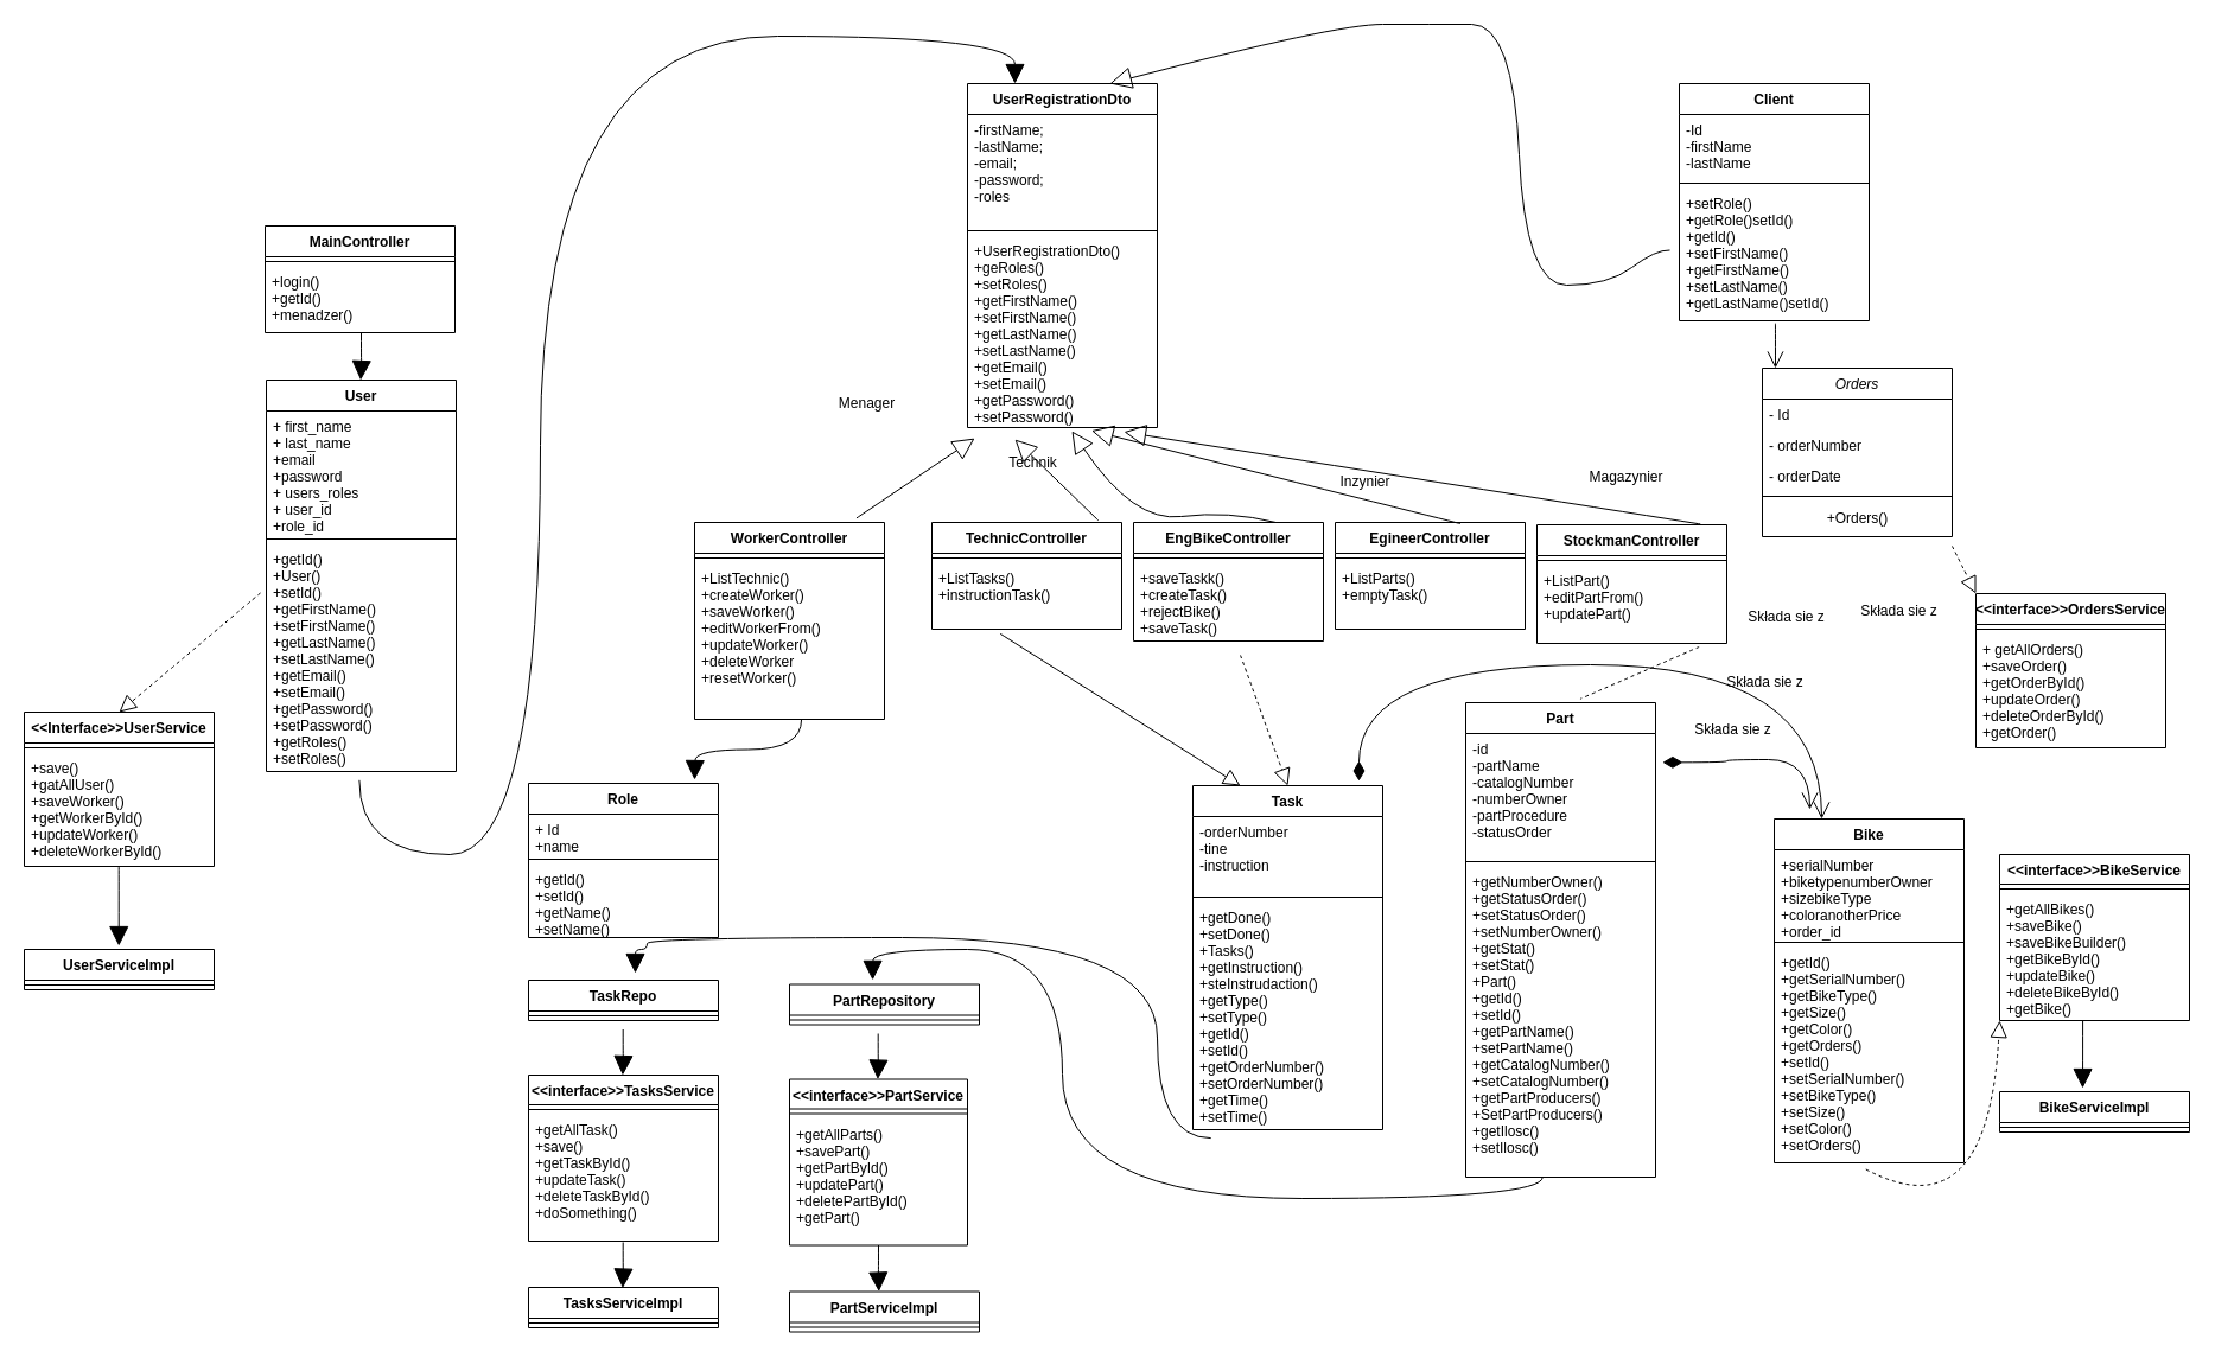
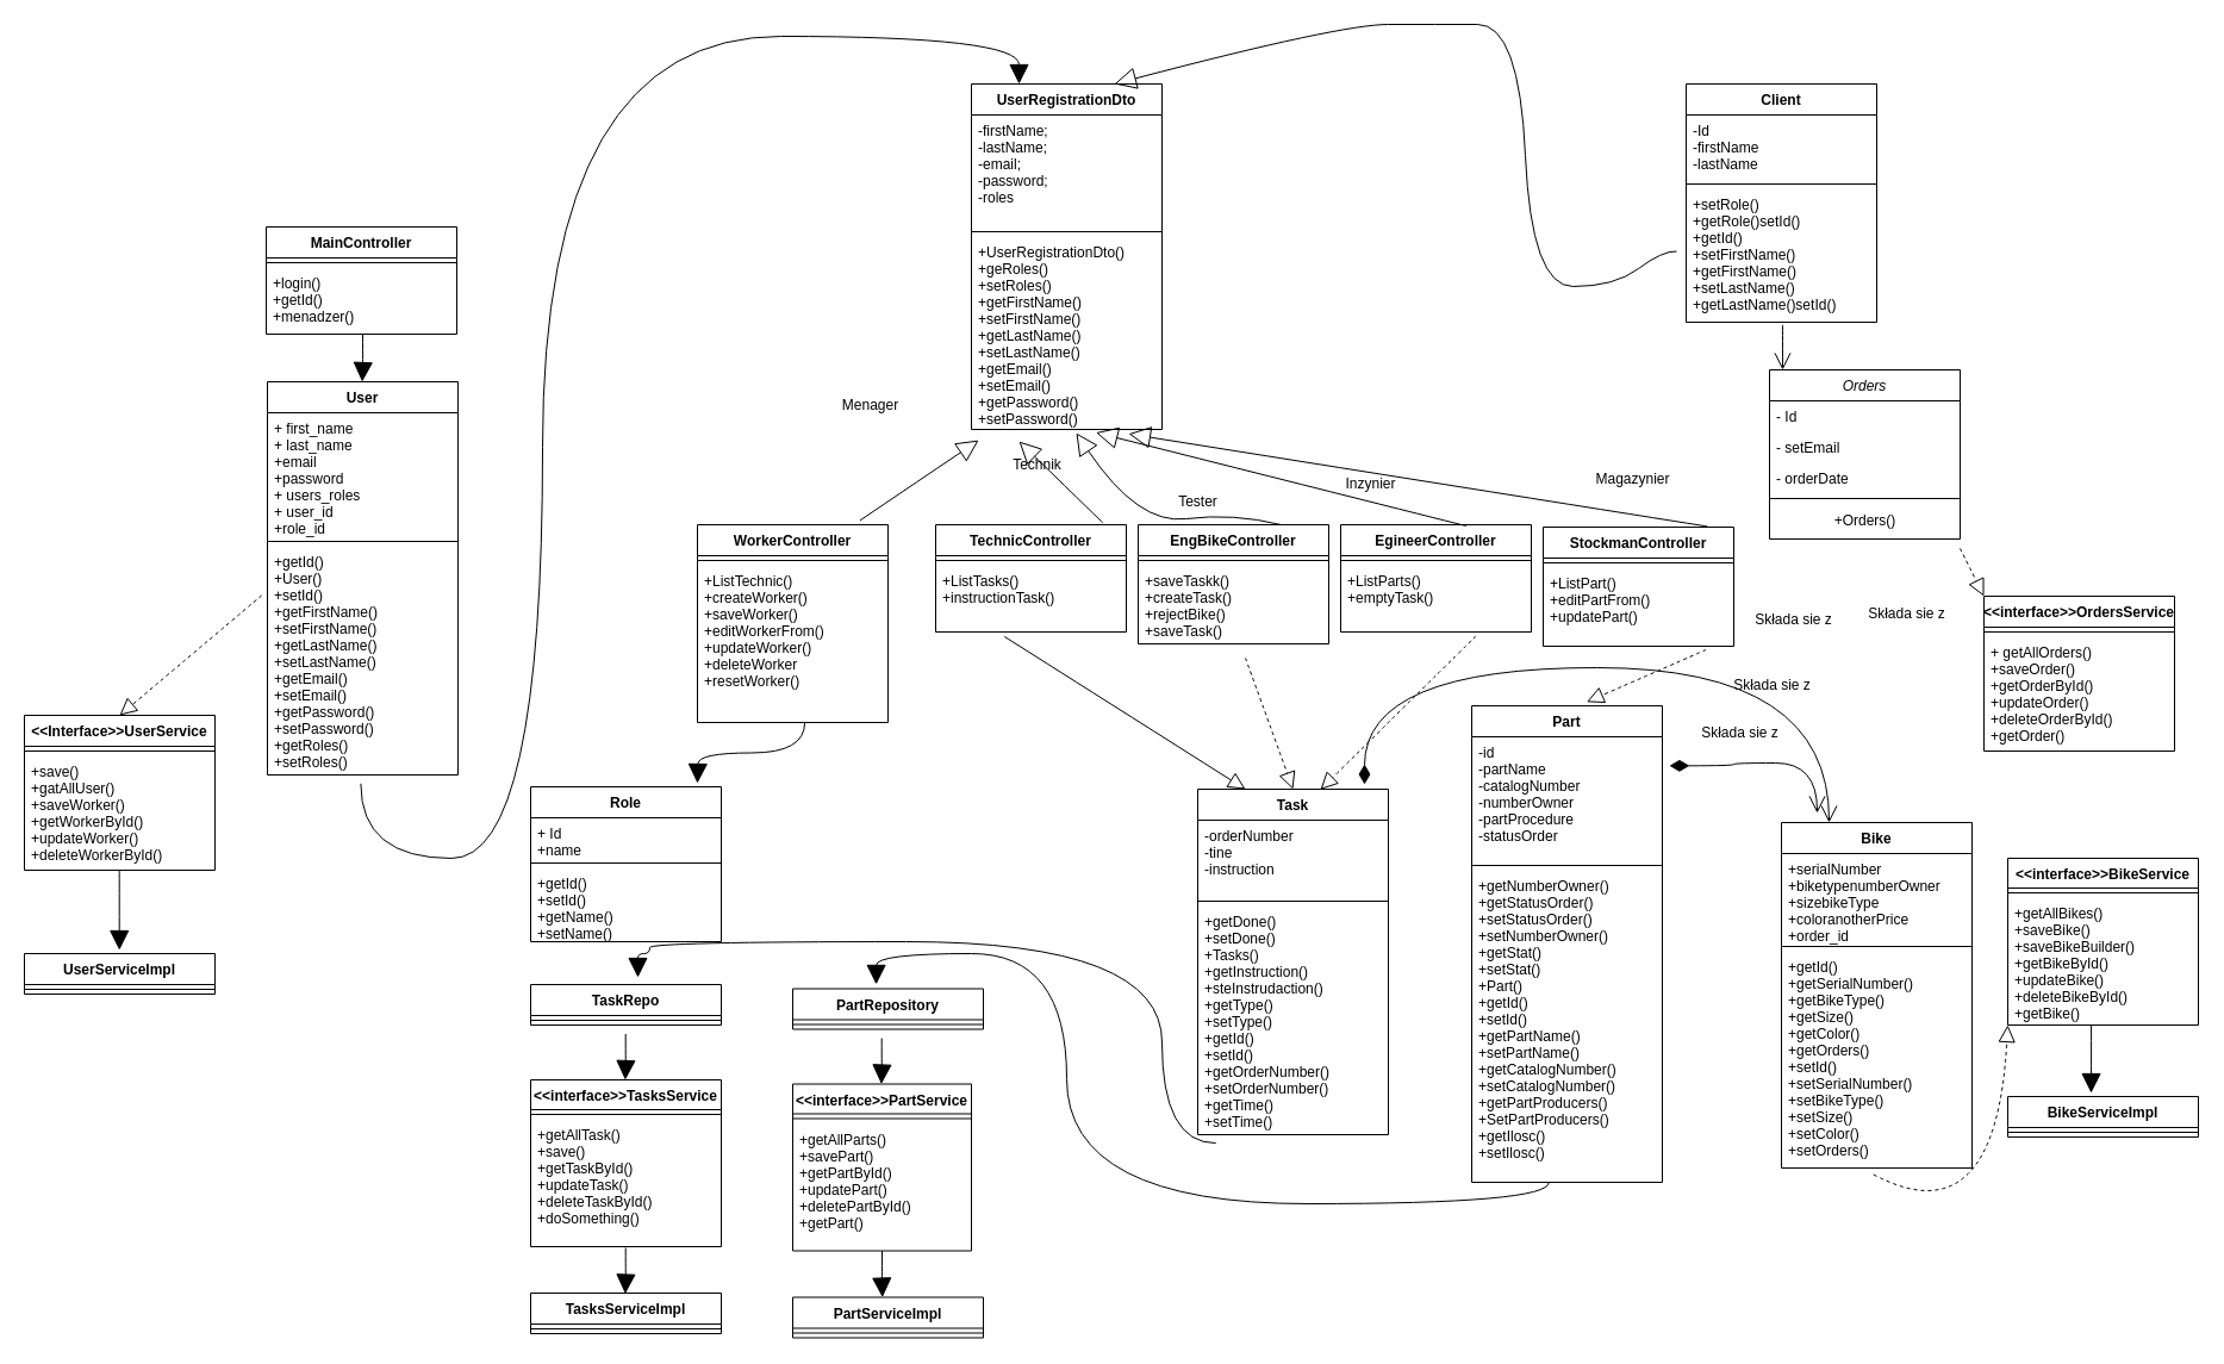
- <mxCell id="4" value="- orderNumber" style="text;align=left;verticalAlign=top;spacingLeft=4;spacingRight=4;overflow=hidden;rotatable=0;points=[[0,0.5],[1,0.5]];portConstraint=eastwest;rounded=0;shadow=0;html=0;" parent="2" vertex="1"><mxGeometry y="52" width="160" height="26" as="geometry" /></mxCell>
+ <mxCell id="4" value="- setEmail" style="text;align=left;verticalAlign=top;spacingLeft=4;spacingRight=4;overflow=hidden;rotatable=0;points=[[0,0.5],[1,0.5]];portConstraint=eastwest;rounded=0;shadow=0;html=0;" parent="2" vertex="1"><mxGeometry y="52" width="160" height="26" as="geometry" /></mxCell>
+ <mxCell id="53" value="Tester" style="text;html=1;align=center;verticalAlign=middle;resizable=0;points=[];autosize=1;strokeColor=none;fillColor=none;" parent="1" vertex="1"><mxGeometry x="975" y="406" width="60" height="30" as="geometry" /></mxCell>
+ <mxCell id="95" value="" style="endArrow=block;dashed=1;endFill=0;endSize=12;html=1;rounded=0;sourcePerimeterSpacing=8;targetPerimeterSpacing=8;curved=1;exitX=0.709;exitY=1.062;exitDx=0;exitDy=0;exitPerimeter=0;entryX=0.644;entryY=0.001;entryDx=0;entryDy=0;entryPerimeter=0;" parent="1" source="49" target="101" edge="1"><mxGeometry width="160" relative="1" as="geometry"><mxPoint x="1647.72" y="689" as="sourcePoint" /><mxPoint x="1645" y="1122" as="targetPoint" /></mxGeometry></mxCell>
- <mxCell id="79" value="" style="endArrow=none;dashed=1;endFill=0;endSize=12;html=1;rounded=0;sourcePerimeterSpacing=8;targetPerimeterSpacing=8;curved=1;exitX=0.854;exitY=1.045;exitDx=0;exitDy=0;exitPerimeter=0;entryX=0.603;entryY=-0.008;entryDx=0;entryDy=0;entryPerimeter=0;" parent="1" source="57" target="106" edge="1"><mxGeometry width="160" relative="1" as="geometry"><mxPoint x="1647.72" y="689" as="sourcePoint" /><mxPoint x="1645" y="1122" as="targetPoint" /></mxGeometry></mxCell>
+ <mxCell id="79" value="" style="endArrow=block;dashed=1;endFill=0;endSize=12;html=1;rounded=0;sourcePerimeterSpacing=8;targetPerimeterSpacing=8;curved=1;exitX=0.854;exitY=1.045;exitDx=0;exitDy=0;exitPerimeter=0;entryX=0.603;entryY=-0.008;entryDx=0;entryDy=0;entryPerimeter=0;" parent="1" source="57" target="106" edge="1"><mxGeometry width="160" relative="1" as="geometry"><mxPoint x="1647.72" y="689" as="sourcePoint" /><mxPoint x="1645" y="1122" as="targetPoint" /></mxGeometry></mxCell>
